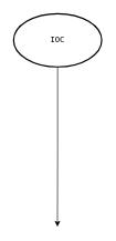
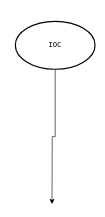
- <mxCell id="3" value="&lt;pre&gt;IOC&lt;/pre&gt;" style="strokeWidth=2;html=1;shape=mxgraph.flowchart.start_1;whiteSpace=wrap;" parent="1" vertex="1"><mxGeometry x="20" y="20" width="133" height="80" as="geometry" /></mxCell>
+ <mxCell id="3" value="&lt;pre&gt;IOC&lt;/pre&gt;" style="strokeWidth=2;html=1;shape=mxgraph.flowchart.start_1;whiteSpace=wrap;" parent="1" vertex="1"><mxGeometry x="25" y="35" width="133" height="80" as="geometry" /></mxCell>
